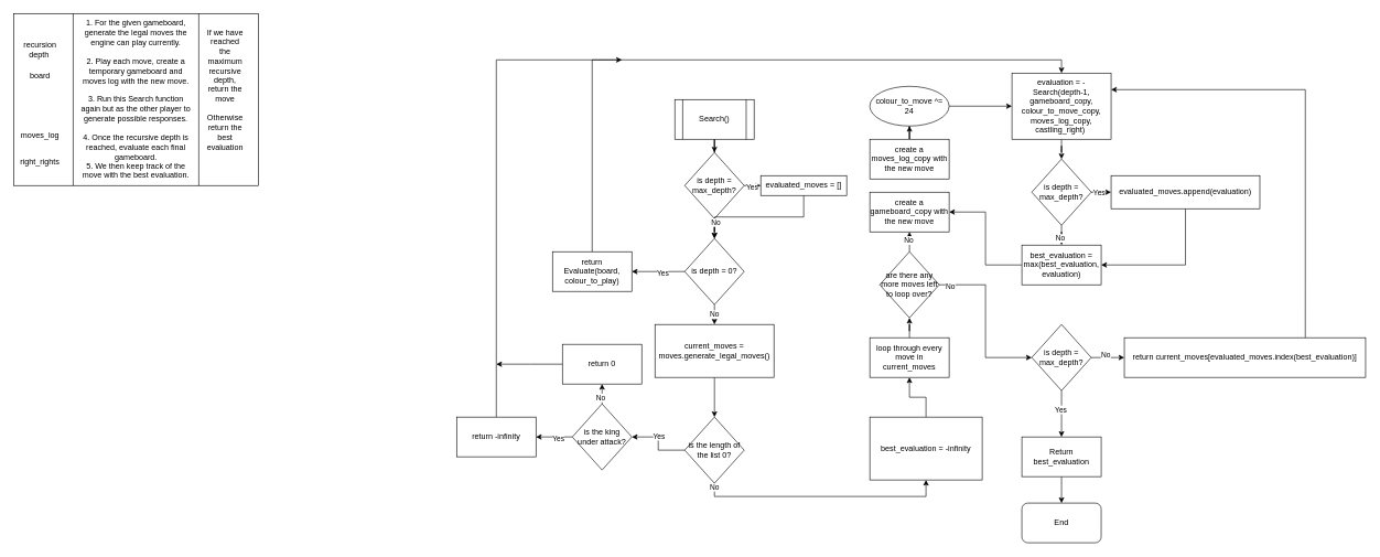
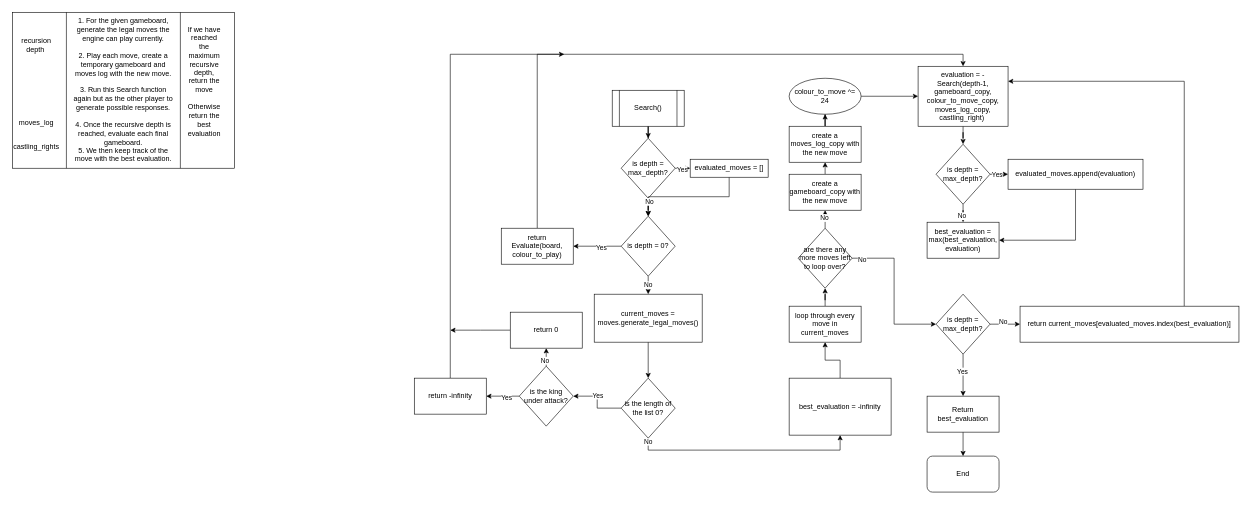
- <mxCell id="5" value="board" style="text;html=1;align=center;verticalAlign=middle;whiteSpace=wrap;rounded=0;" vertex="1" parent="2"><mxGeometry x="10" y="80" width="60" height="30" as="geometry" /></mxCell>
- <mxCell id="7" value="right_rights" style="text;html=1;align=center;verticalAlign=middle;whiteSpace=wrap;rounded=0;" vertex="1" parent="2"><mxGeometry x="10" y="210" width="60" height="30" as="geometry" /></mxCell>
+ <mxCell id="7" value="castling_rights" style="text;html=1;align=center;verticalAlign=middle;whiteSpace=wrap;rounded=0;" vertex="1" parent="2"><mxGeometry x="10" y="210" width="60" height="30" as="geometry" /></mxCell>
+ <mxCell id="43" style="edgeStyle=orthogonalEdgeStyle;rounded=0;orthogonalLoop=1;jettySize=auto;html=1;exitX=0.5;exitY=0;exitDx=0;exitDy=0;entryX=0.5;entryY=1;entryDx=0;entryDy=0;" edge="1" parent="1" source="44" target="46"><mxGeometry relative="1" as="geometry" /></mxCell>
- <mxCell id="58" style="edgeStyle=orthogonalEdgeStyle;rounded=0;orthogonalLoop=1;jettySize=auto;html=1;exitX=0;exitY=0.5;exitDx=0;exitDy=0;entryX=1;entryY=0.5;entryDx=0;entryDy=0;" edge="1" parent="1" source="59" target="44"><mxGeometry relative="1" as="geometry" /></mxCell>
